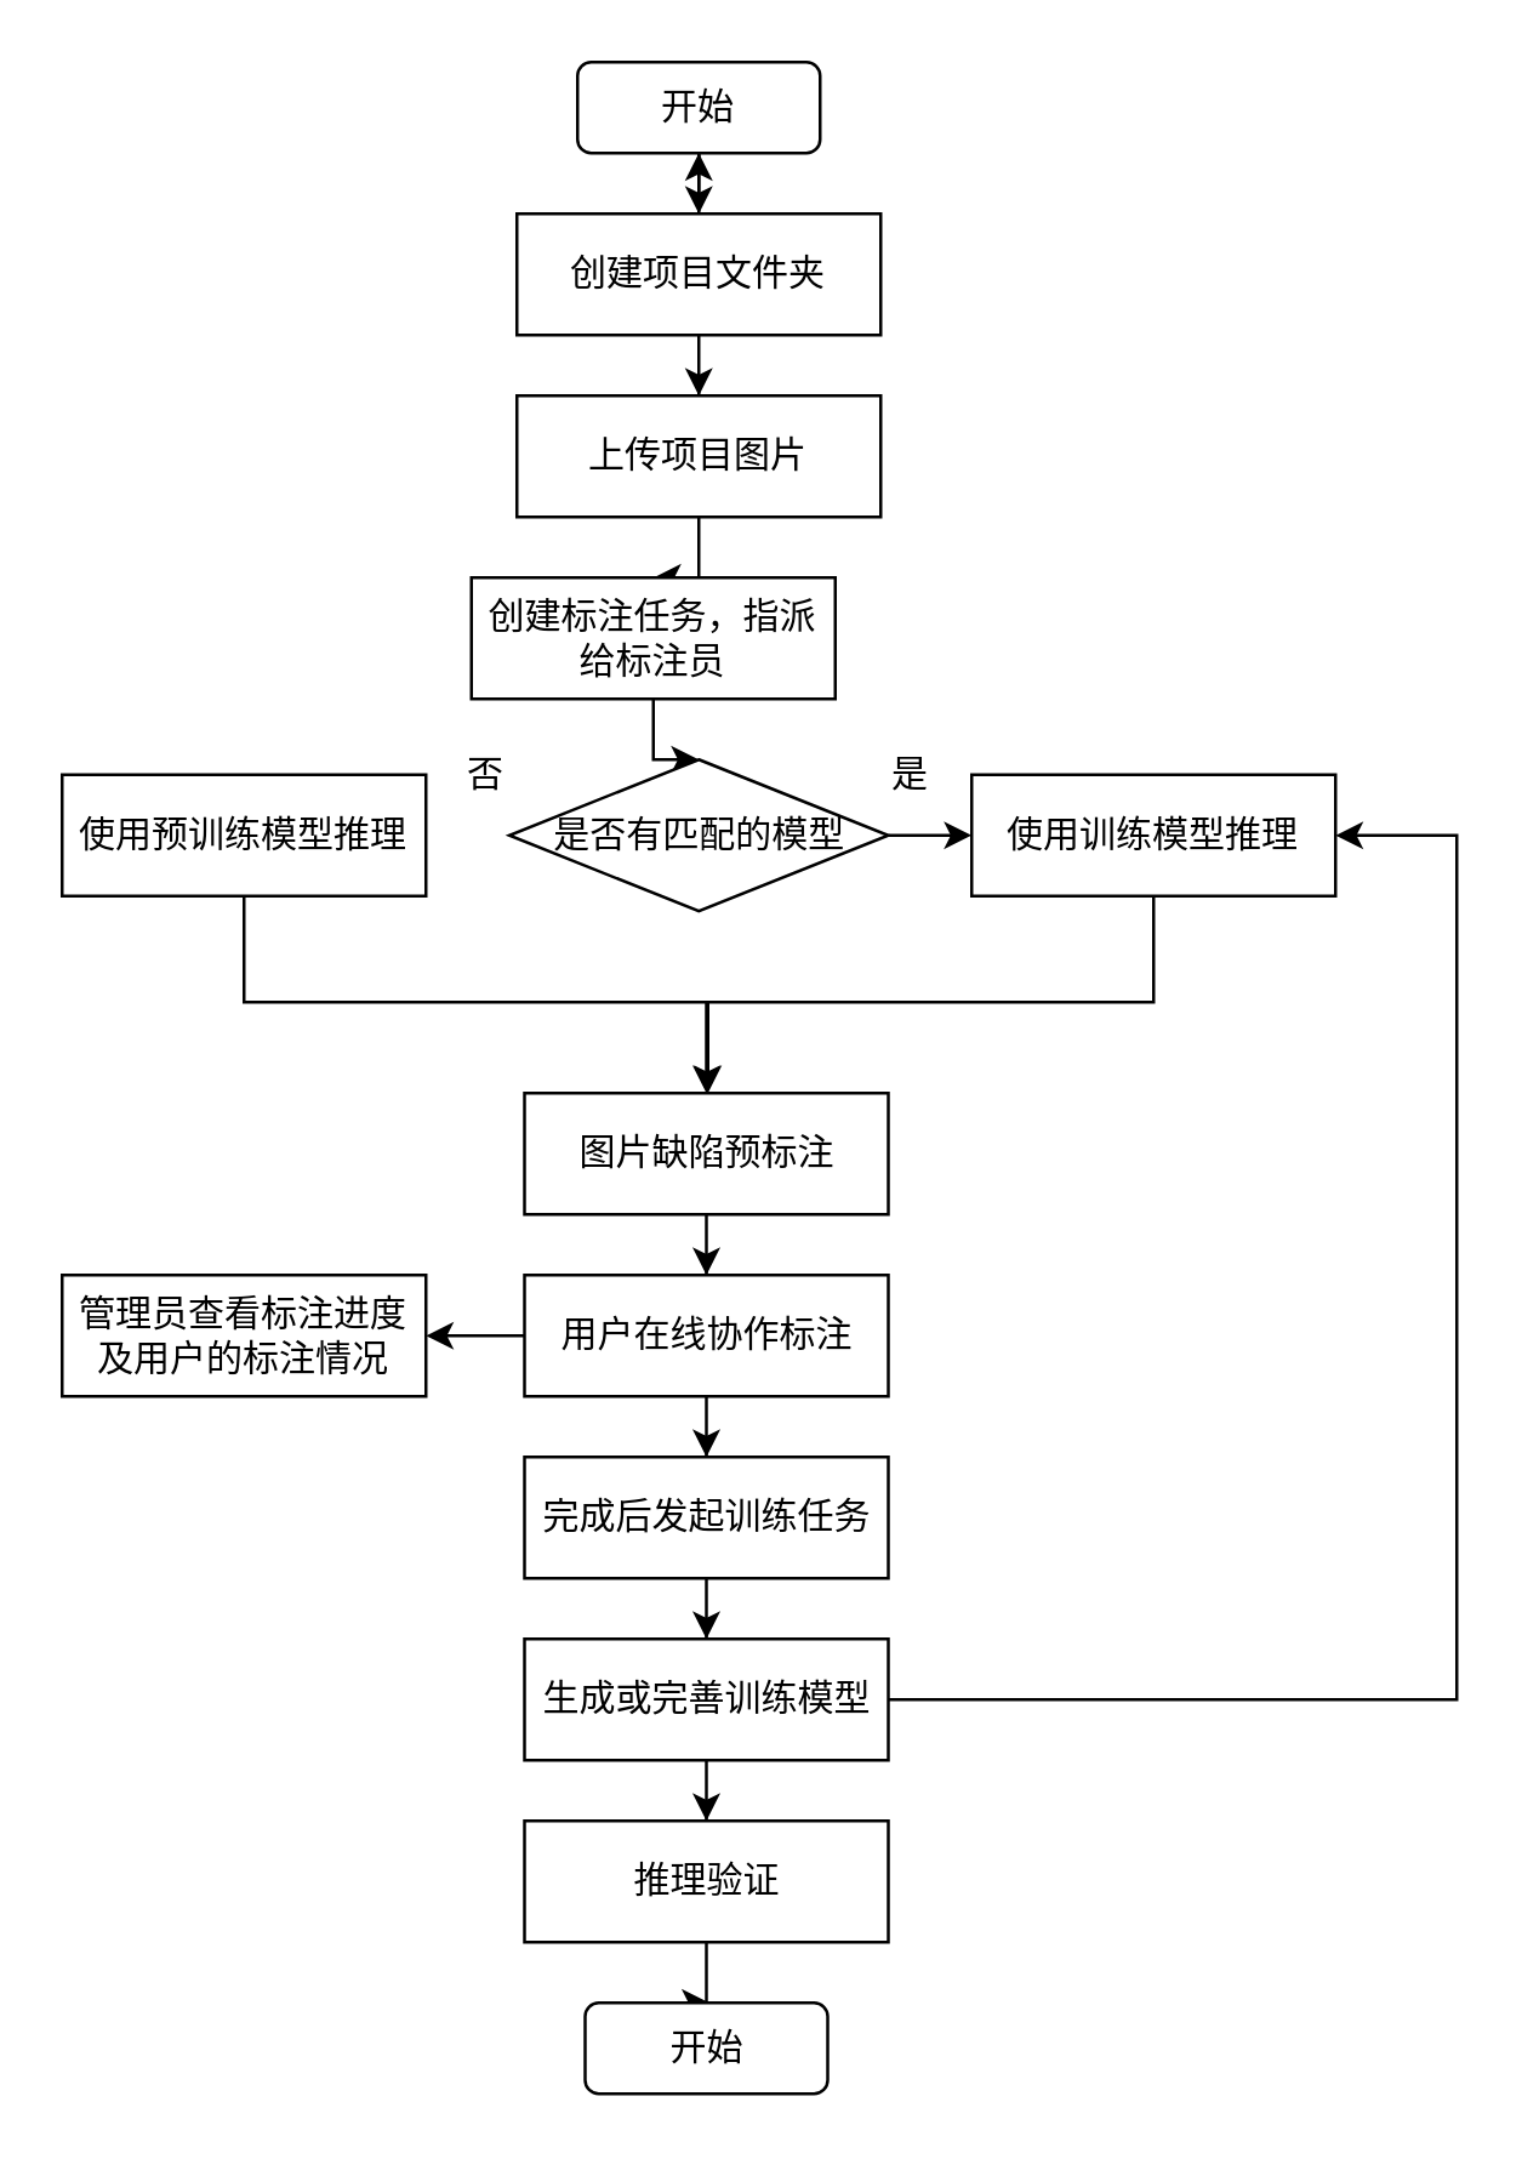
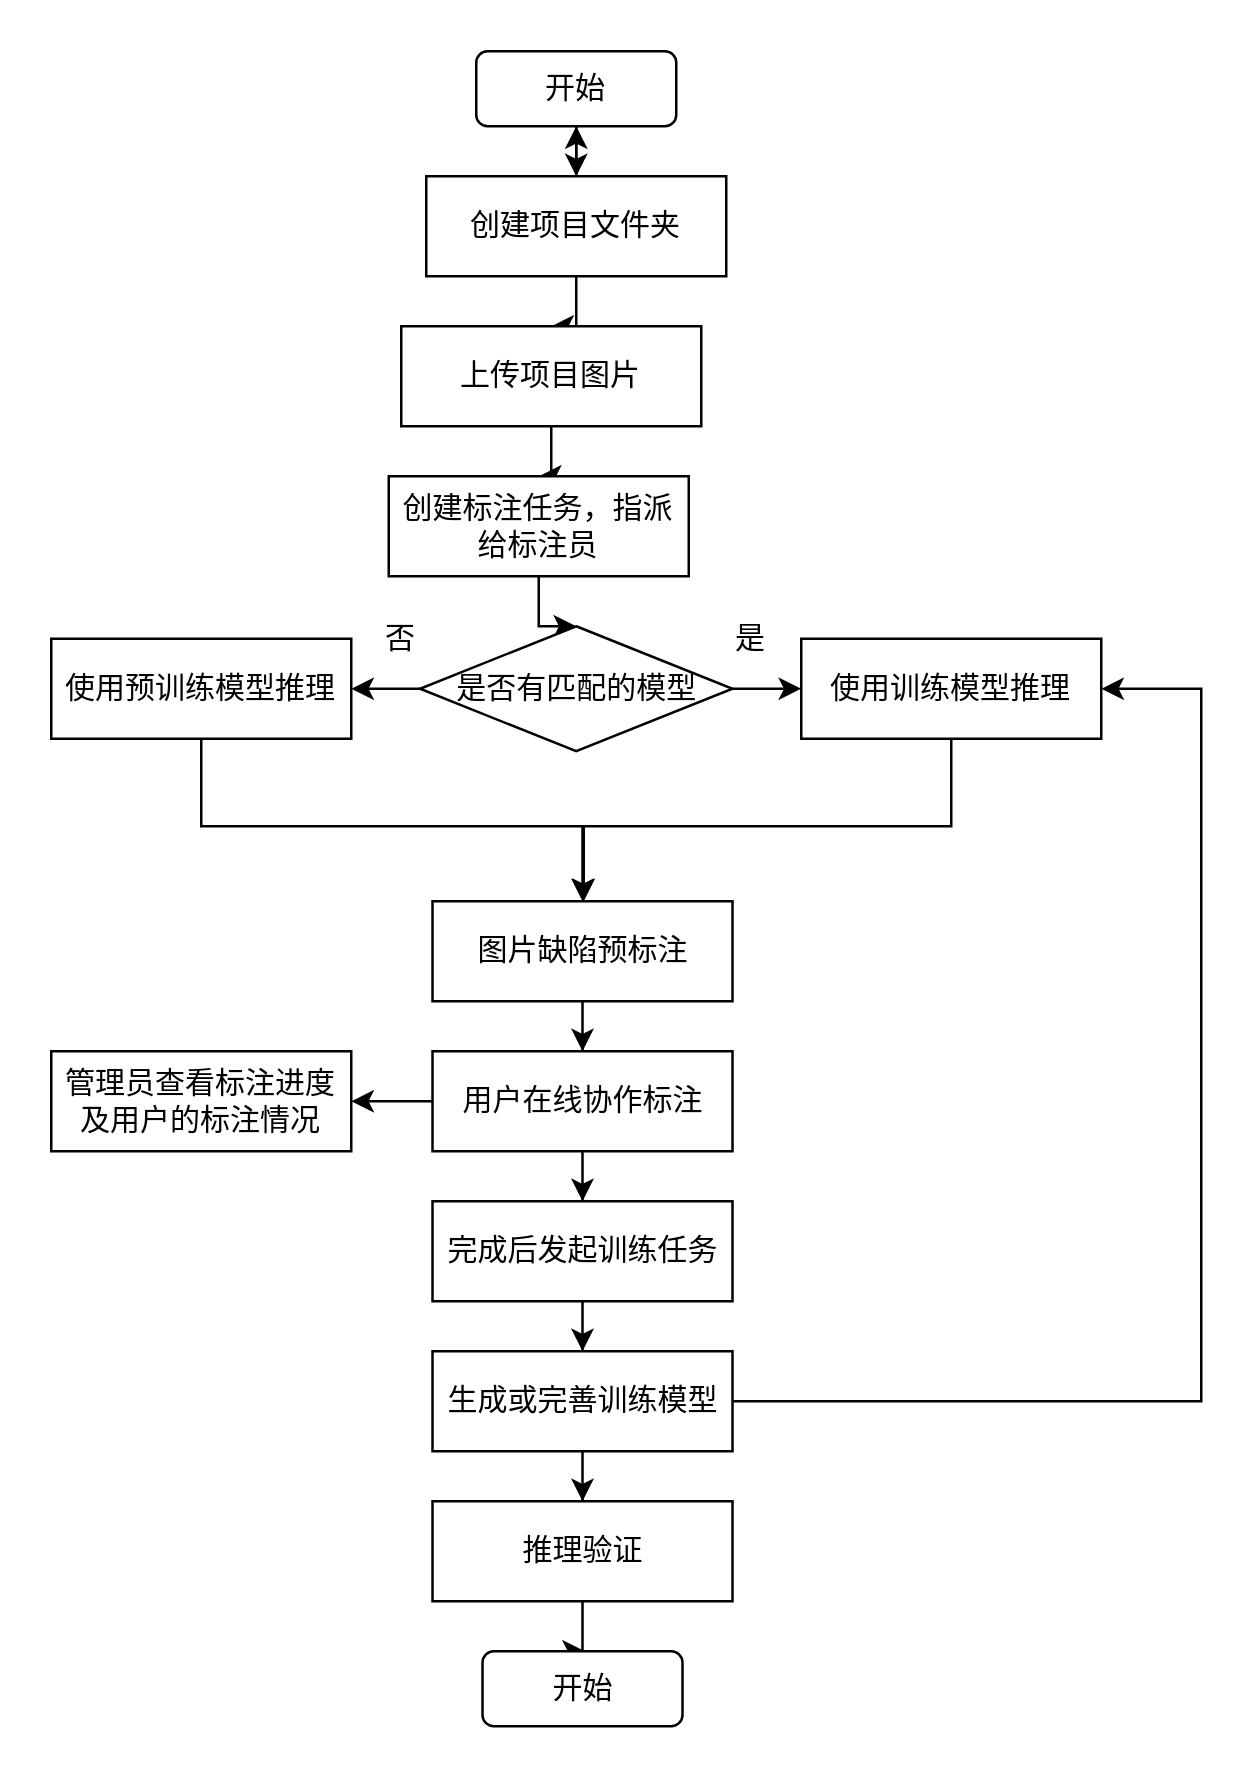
- <mxCell id="8" value="上传项目图片" style="rounded=0;whiteSpace=wrap;html=1;" vertex="1" parent="1"><mxGeometry x="170" y="130" width="120" height="40" as="geometry" /></mxCell>
+ <mxCell id="8" value="上传项目图片" style="rounded=0;whiteSpace=wrap;html=1;" vertex="1" parent="1"><mxGeometry x="160" y="130" width="120" height="40" as="geometry" /></mxCell>
+ <mxCell id="11" value="" style="edgeStyle=orthogonalEdgeStyle;rounded=0;orthogonalLoop=1;jettySize=auto;html=1;" edge="1" parent="1" source="13" target="15"><mxGeometry relative="1" as="geometry" /></mxCell>
